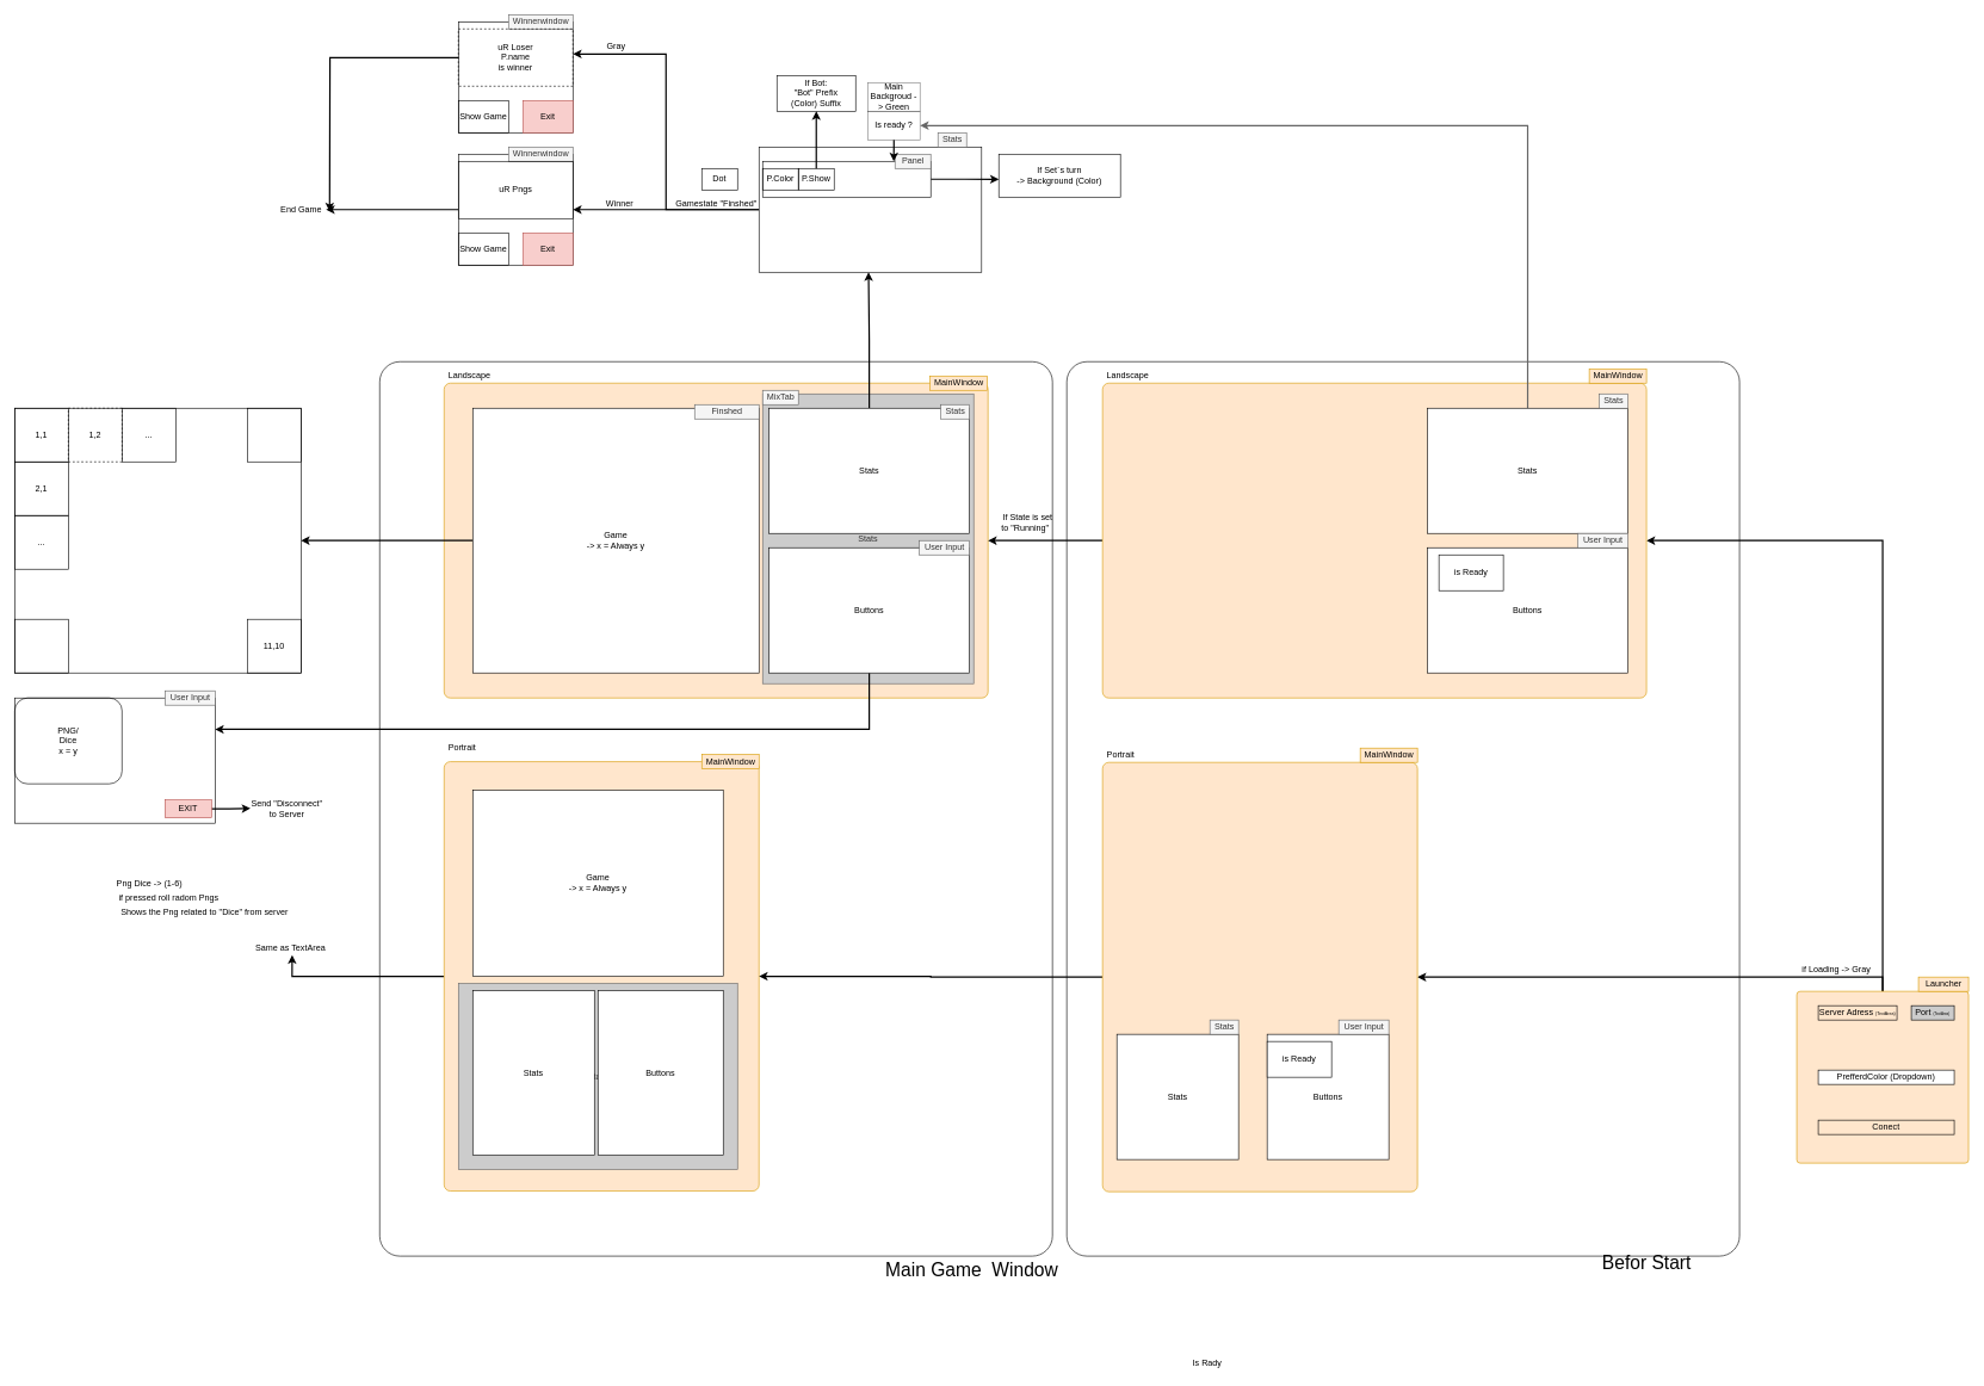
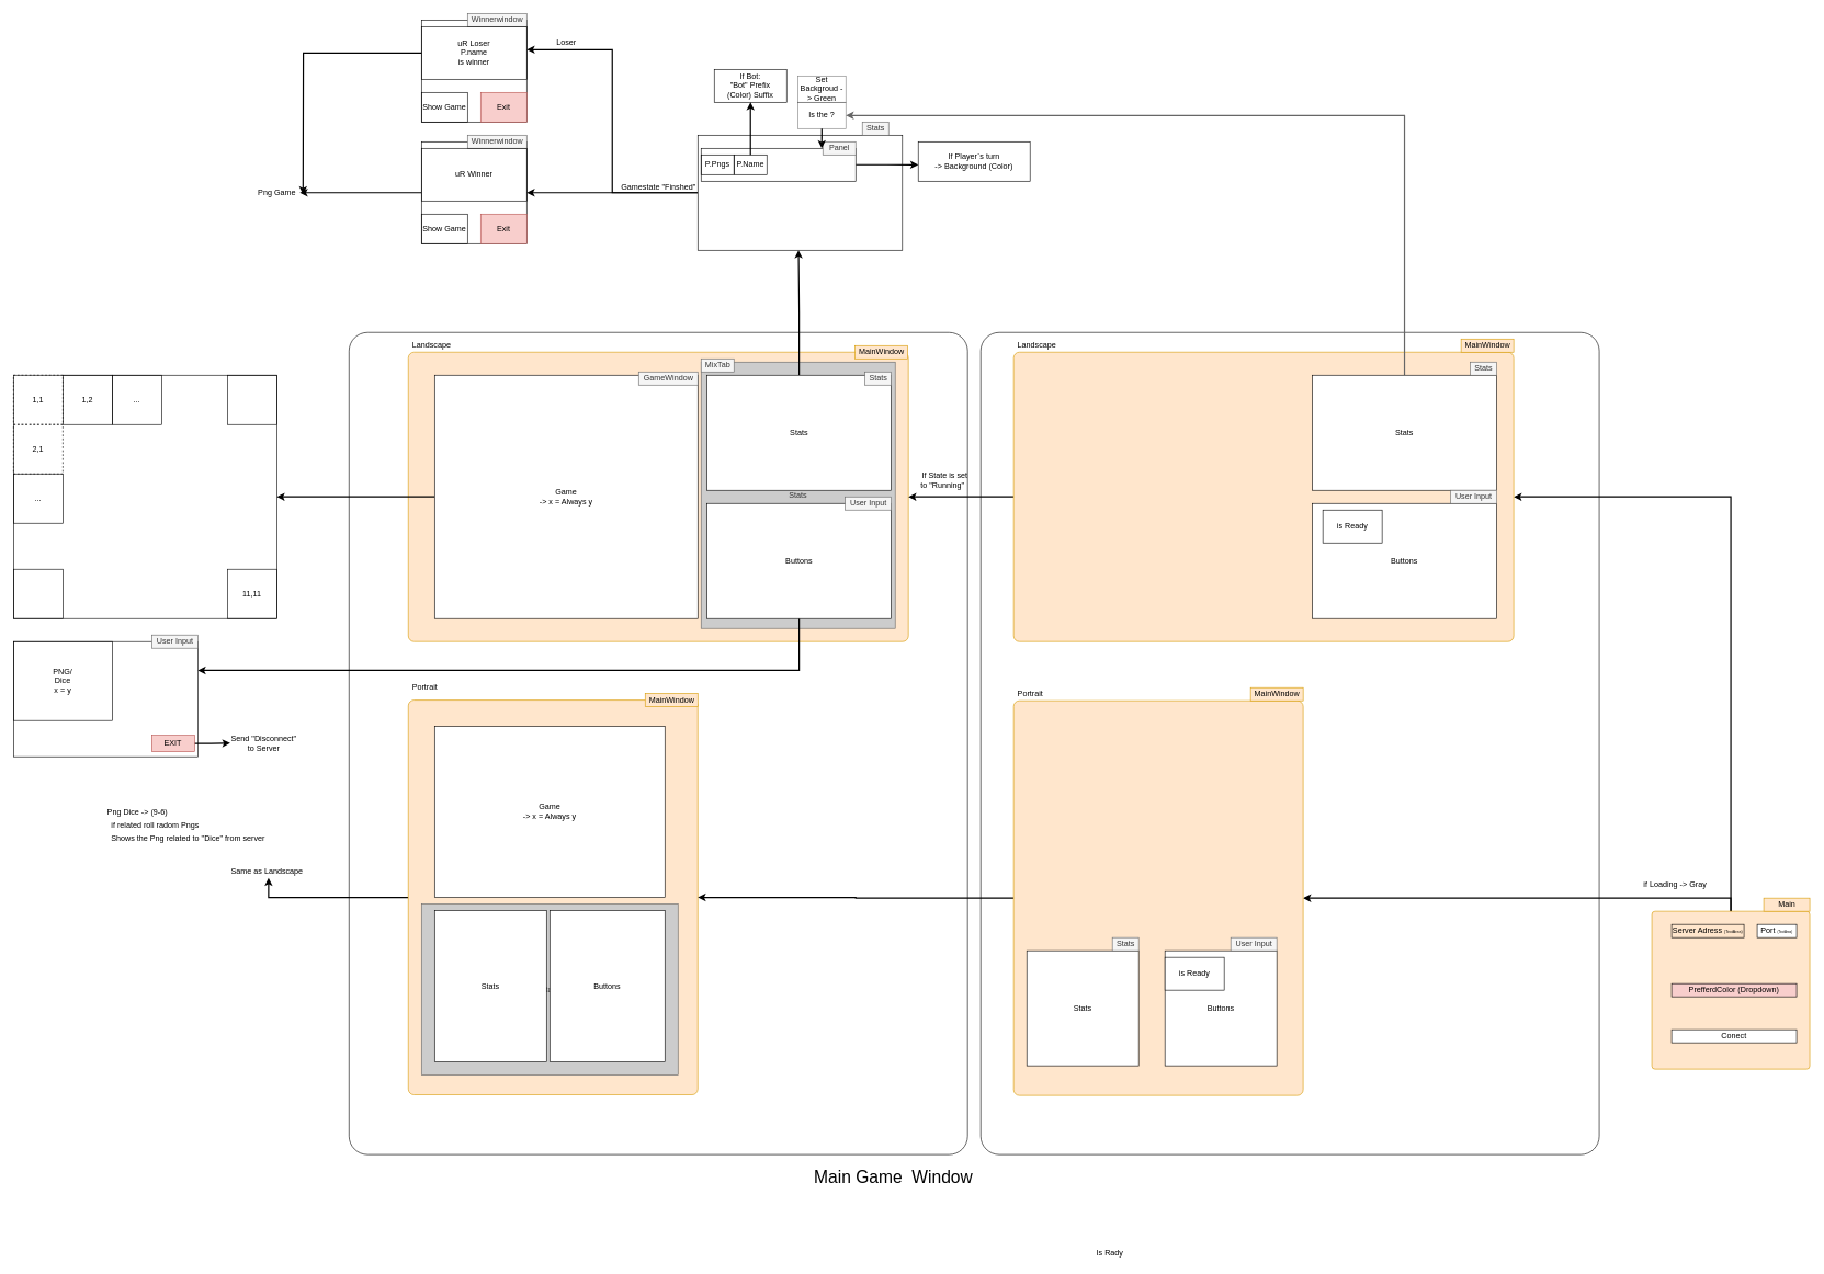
- <mxCell id="101" value="Gray" style="text;html=1;align=center;verticalAlign=middle;resizable=0;points=[];autosize=1;strokeColor=none;" vertex="1" parent="1"><mxGeometry x="835" y="55" width="50" height="20" as="geometry" /></mxCell>
+ <mxCell id="101" value="Loser" style="text;html=1;align=center;verticalAlign=middle;resizable=0;points=[];autosize=1;strokeColor=none;" vertex="1" parent="1"><mxGeometry x="835" y="55" width="50" height="20" as="geometry" /></mxCell>
- <mxCell id="98" value="uR Loser&lt;br&gt;P.name&lt;br&gt;is winner" style="rounded=0;whiteSpace=wrap;html=1;strokeWidth=1;fillColor=none;dashed=1;" vertex="1" parent="1"><mxGeometry x="640" y="40" width="160" height="80" as="geometry" /></mxCell>
+ <mxCell id="98" value="uR Loser&lt;br&gt;P.name&lt;br&gt;is winner" style="rounded=0;whiteSpace=wrap;html=1;strokeWidth=1;fillColor=none;" vertex="1" parent="1"><mxGeometry x="640" y="40" width="160" height="80" as="geometry" /></mxCell>
- <mxCell id="74" value="Main Backgroud -&amp;gt; Green" style="whiteSpace=wrap;html=1;strokeWidth=1;opacity=50;" vertex="1" parent="1"><mxGeometry x="1212" y="115" width="73" height="40" as="geometry" /></mxCell>
+ <mxCell id="74" value="Set Backgroud -&amp;gt; Green" style="whiteSpace=wrap;html=1;strokeWidth=1;opacity=50;" vertex="1" parent="1"><mxGeometry x="1212" y="115" width="73" height="40" as="geometry" /></mxCell>
- <mxCell id="71" value="Is ready ?" style="whiteSpace=wrap;html=1;strokeWidth=1;opacity=50;" vertex="1" parent="1"><mxGeometry x="1212" y="155" width="73" height="40" as="geometry" /></mxCell>
+ <mxCell id="71" value="Is the ?" style="whiteSpace=wrap;html=1;strokeWidth=1;opacity=50;" vertex="1" parent="1"><mxGeometry x="1212" y="155" width="73" height="40" as="geometry" /></mxCell>
- <mxCell id="59" value="If Set`s turn&lt;br&gt;-&amp;gt; Background (Color)" style="whiteSpace=wrap;html=1;strokeWidth=1;fillColor=none;" vertex="1" parent="1"><mxGeometry x="1395" y="215" width="170" height="60" as="geometry" /></mxCell>
+ <mxCell id="59" value="If Player`s turn&lt;br&gt;-&amp;gt; Background (Color)" style="whiteSpace=wrap;html=1;strokeWidth=1;fillColor=none;" vertex="1" parent="1"><mxGeometry x="1395" y="215" width="170" height="60" as="geometry" /></mxCell>
- <mxCell id="57" value="Dot" style="rounded=0;whiteSpace=wrap;html=1;strokeWidth=1;fillColor=none;" vertex="1" parent="1"><mxGeometry x="980" y="235" width="50" height="30" as="geometry" /></mxCell>
- <mxCell id="55" value="P.Color" style="rounded=0;whiteSpace=wrap;html=1;strokeWidth=1;fillColor=none;" vertex="1" parent="1"><mxGeometry x="1065" y="235" width="50" height="30" as="geometry" /></mxCell>
+ <mxCell id="55" value="P.Pngs" style="rounded=0;whiteSpace=wrap;html=1;strokeWidth=1;fillColor=none;" vertex="1" parent="1"><mxGeometry x="1065" y="235" width="50" height="30" as="geometry" /></mxCell>
- <mxCell id="54" value="P.Show" style="rounded=0;whiteSpace=wrap;html=1;strokeWidth=1;fillColor=none;" vertex="1" parent="1"><mxGeometry x="1115" y="235" width="50" height="30" as="geometry" /></mxCell>
+ <mxCell id="54" value="P.Name" style="rounded=0;whiteSpace=wrap;html=1;strokeWidth=1;fillColor=none;" vertex="1" parent="1"><mxGeometry x="1115" y="235" width="50" height="30" as="geometry" /></mxCell>
- <mxCell id="92" value="uR Pngs" style="rounded=0;whiteSpace=wrap;html=1;strokeWidth=1;fillColor=none;" vertex="1" parent="1"><mxGeometry x="640" y="225" width="160" height="80" as="geometry" /></mxCell>
+ <mxCell id="92" value="uR Winner" style="rounded=0;whiteSpace=wrap;html=1;strokeWidth=1;fillColor=none;" vertex="1" parent="1"><mxGeometry x="640" y="225" width="160" height="80" as="geometry" /></mxCell>
- <mxCell id="86" value="Winner" style="text;html=1;align=center;verticalAlign=middle;resizable=0;points=[];autosize=1;strokeColor=none;" vertex="1" parent="1"><mxGeometry x="840" y="275" width="50" height="20" as="geometry" /></mxCell>
- <mxCell id="87" value="End Game" style="text;html=1;align=center;verticalAlign=middle;resizable=0;points=[];autosize=1;strokeColor=none;" vertex="1" parent="1"><mxGeometry x="385" y="282.5" width="70" height="20" as="geometry" /></mxCell>
+ <mxCell id="87" value="Png Game" style="text;html=1;align=center;verticalAlign=middle;resizable=0;points=[];autosize=1;strokeColor=none;" vertex="1" parent="1"><mxGeometry x="385" y="282.5" width="70" height="20" as="geometry" /></mxCell>
- <mxCell id="36" value="Finshed" style="text;html=1;align=center;verticalAlign=middle;resizable=0;points=[];autosize=1;fillColor=#f5f5f5;strokeColor=#666666;fontColor=#333333;" vertex="1" parent="1"><mxGeometry x="970" y="565" width="90" height="20" as="geometry" /></mxCell>
+ <mxCell id="36" value="GameWindow" style="text;html=1;align=center;verticalAlign=middle;resizable=0;points=[];autosize=1;fillColor=#f5f5f5;strokeColor=#666666;fontColor=#333333;" vertex="1" parent="1"><mxGeometry x="970" y="565" width="90" height="20" as="geometry" /></mxCell>
- <mxCell id="39" value="1,1" style="whiteSpace=wrap;html=1;aspect=fixed;strokeWidth=1;fillColor=none;" vertex="1" parent="1"><mxGeometry x="20" y="570" width="75" height="75" as="geometry" /></mxCell>
+ <mxCell id="39" value="1,1" style="whiteSpace=wrap;html=1;aspect=fixed;strokeWidth=1;fillColor=none;dashed=1;" vertex="1" parent="1"><mxGeometry x="20" y="570" width="75" height="75" as="geometry" /></mxCell>
- <mxCell id="45" value="1,2" style="whiteSpace=wrap;html=1;aspect=fixed;strokeWidth=1;fillColor=none;dashed=1;" vertex="1" parent="1"><mxGeometry x="95" y="570" width="75" height="75" as="geometry" /></mxCell>
+ <mxCell id="45" value="1,2" style="whiteSpace=wrap;html=1;aspect=fixed;strokeWidth=1;fillColor=none;" vertex="1" parent="1"><mxGeometry x="95" y="570" width="75" height="75" as="geometry" /></mxCell>
- <mxCell id="43" value="2,1" style="whiteSpace=wrap;html=1;aspect=fixed;strokeWidth=1;fillColor=none;" vertex="1" parent="1"><mxGeometry x="20" y="645" width="75" height="75" as="geometry" /></mxCell>
+ <mxCell id="43" value="2,1" style="whiteSpace=wrap;html=1;aspect=fixed;strokeWidth=1;fillColor=none;dashed=1;" vertex="1" parent="1"><mxGeometry x="20" y="645" width="75" height="75" as="geometry" /></mxCell>
- <mxCell id="42" value="11,10" style="whiteSpace=wrap;html=1;aspect=fixed;strokeWidth=1;fillColor=none;" vertex="1" parent="1"><mxGeometry x="345" y="865" width="75" height="75" as="geometry" /></mxCell>
+ <mxCell id="42" value="11,11" style="whiteSpace=wrap;html=1;aspect=fixed;strokeWidth=1;fillColor=none;" vertex="1" parent="1"><mxGeometry x="345" y="865" width="75" height="75" as="geometry" /></mxCell>
- <mxCell id="78" value="PNG/&lt;br&gt;Dice&lt;br&gt;x = y" style="whiteSpace=wrap;html=1;strokeWidth=1;fillColor=none;rounded=1;" vertex="1" parent="1"><mxGeometry x="20" y="975" width="150" height="120" as="geometry" /></mxCell>
+ <mxCell id="78" value="PNG/&lt;br&gt;Dice&lt;br&gt;x = y" style="rounded=0;whiteSpace=wrap;html=1;strokeWidth=1;fillColor=none;" vertex="1" parent="1"><mxGeometry x="20" y="975" width="150" height="120" as="geometry" /></mxCell>
- <mxCell id="75" value="Png Dice -&amp;gt; (1-6)" style="text;html=1;align=center;verticalAlign=middle;resizable=0;points=[];autosize=1;strokeColor=none;" vertex="1" parent="1"><mxGeometry x="152.5" y="1225" width="110" height="20" as="geometry" /></mxCell>
+ <mxCell id="75" value="Png Dice -&amp;gt; (9-6)" style="text;html=1;align=center;verticalAlign=middle;resizable=0;points=[];autosize=1;strokeColor=none;" vertex="1" parent="1"><mxGeometry x="152.5" y="1225" width="110" height="20" as="geometry" /></mxCell>
- <mxCell id="79" value="if pressed roll radom Pngs" style="text;html=1;align=center;verticalAlign=middle;resizable=0;points=[];autosize=1;strokeColor=none;" vertex="1" parent="1"><mxGeometry x="160" y="1245" width="150" height="20" as="geometry" /></mxCell>
+ <mxCell id="79" value="if related roll radom Pngs" style="text;html=1;align=center;verticalAlign=middle;resizable=0;points=[];autosize=1;strokeColor=none;" vertex="1" parent="1"><mxGeometry x="160" y="1245" width="150" height="20" as="geometry" /></mxCell>
- <mxCell id="110" value="Same as TextArea" style="text;html=1;align=center;verticalAlign=middle;resizable=0;points=[];autosize=1;strokeColor=none;" vertex="1" parent="1"><mxGeometry x="345" y="1315" width="120" height="20" as="geometry" /></mxCell>
+ <mxCell id="110" value="Same as Landscape" style="text;html=1;align=center;verticalAlign=middle;resizable=0;points=[];autosize=1;strokeColor=none;" vertex="1" parent="1"><mxGeometry x="345" y="1315" width="120" height="20" as="geometry" /></mxCell>
- <mxCell id="26" value="if Loading -&amp;gt; Gray" style="text;html=1;align=center;verticalAlign=middle;resizable=0;points=[];autosize=1;strokeColor=none;" vertex="1" parent="1"><mxGeometry x="2510" y="1345" width="110" height="20" as="geometry" /></mxCell>
+ <mxCell id="26" value="if Loading -&amp;gt; Gray" style="text;html=1;align=center;verticalAlign=middle;resizable=0;points=[];autosize=1;strokeColor=none;" vertex="1" parent="1"><mxGeometry x="2490" y="1335" width="110" height="20" as="geometry" /></mxCell>
- <mxCell id="19" value="Launcher" style="text;html=1;align=center;verticalAlign=middle;resizable=0;points=[];autosize=1;strokeColor=#d79b00;fillColor=#ffe6cc;" vertex="1" parent="1"><mxGeometry x="2680" y="1365" width="70" height="20" as="geometry" /></mxCell>
+ <mxCell id="19" value="Main" style="text;html=1;align=center;verticalAlign=middle;resizable=0;points=[];autosize=1;strokeColor=#d79b00;fillColor=#ffe6cc;" vertex="1" parent="1"><mxGeometry x="2680" y="1365" width="70" height="20" as="geometry" /></mxCell>
- <mxCell id="23" value="Port &lt;font style=&quot;font-size: 5px&quot;&gt;(TextArea)&lt;/font&gt;" style="rounded=0;whiteSpace=wrap;html=1;strokeWidth=1;fillColor=#cccccc;" vertex="1" parent="1"><mxGeometry x="2670" y="1405" width="60" height="20" as="geometry" /></mxCell>
+ <mxCell id="23" value="Port &lt;font style=&quot;font-size: 5px&quot;&gt;(TextArea)&lt;/font&gt;" style="rounded=0;whiteSpace=wrap;html=1;strokeWidth=1;" vertex="1" parent="1"><mxGeometry x="2670" y="1405" width="60" height="20" as="geometry" /></mxCell>
- <mxCell id="25" value="PrefferdColor (Dropdown)" style="rounded=0;whiteSpace=wrap;html=1;strokeWidth=1;" vertex="1" parent="1"><mxGeometry x="2540" y="1495" width="190" height="20" as="geometry" /></mxCell>
+ <mxCell id="25" value="PrefferdColor (Dropdown)" style="rounded=0;whiteSpace=wrap;html=1;strokeWidth=1;fillColor=#f8cecc;" vertex="1" parent="1"><mxGeometry x="2540" y="1495" width="190" height="20" as="geometry" /></mxCell>
- <mxCell id="24" value="Conect" style="rounded=0;whiteSpace=wrap;html=1;strokeWidth=1;fillColor=#ffe6cc;" vertex="1" parent="1"><mxGeometry x="2540" y="1565" width="190" height="20" as="geometry" /></mxCell>
+ <mxCell id="24" value="Conect" style="rounded=0;whiteSpace=wrap;html=1;strokeWidth=1;" vertex="1" parent="1"><mxGeometry x="2540" y="1565" width="190" height="20" as="geometry" /></mxCell>
- <mxCell id="31" value="&lt;font style=&quot;font-size: 26px&quot;&gt;Befor Start&lt;/font&gt;" style="text;html=1;align=center;verticalAlign=middle;resizable=0;points=[];autosize=1;strokeColor=none;" vertex="1" parent="1"><mxGeometry x="2230" y="1755" width="140" height="20" as="geometry" /></mxCell>
- <mxCell id="32" value="&lt;font style=&quot;font-size: 26px&quot;&gt;Main Game&amp;nbsp; Window&lt;/font&gt;" style="text;html=1;align=center;verticalAlign=middle;resizable=0;points=[];autosize=1;strokeColor=none;" vertex="1" parent="1"><mxGeometry x="1227" y="1765" width="260" height="20" as="geometry" /></mxCell>
+ <mxCell id="32" value="&lt;font style=&quot;font-size: 26px&quot;&gt;Main Game&amp;nbsp; Window&lt;/font&gt;" style="text;html=1;align=center;verticalAlign=middle;resizable=0;points=[];autosize=1;strokeColor=none;" vertex="1" parent="1"><mxGeometry x="1227" y="1780" width="260" height="20" as="geometry" /></mxCell>
